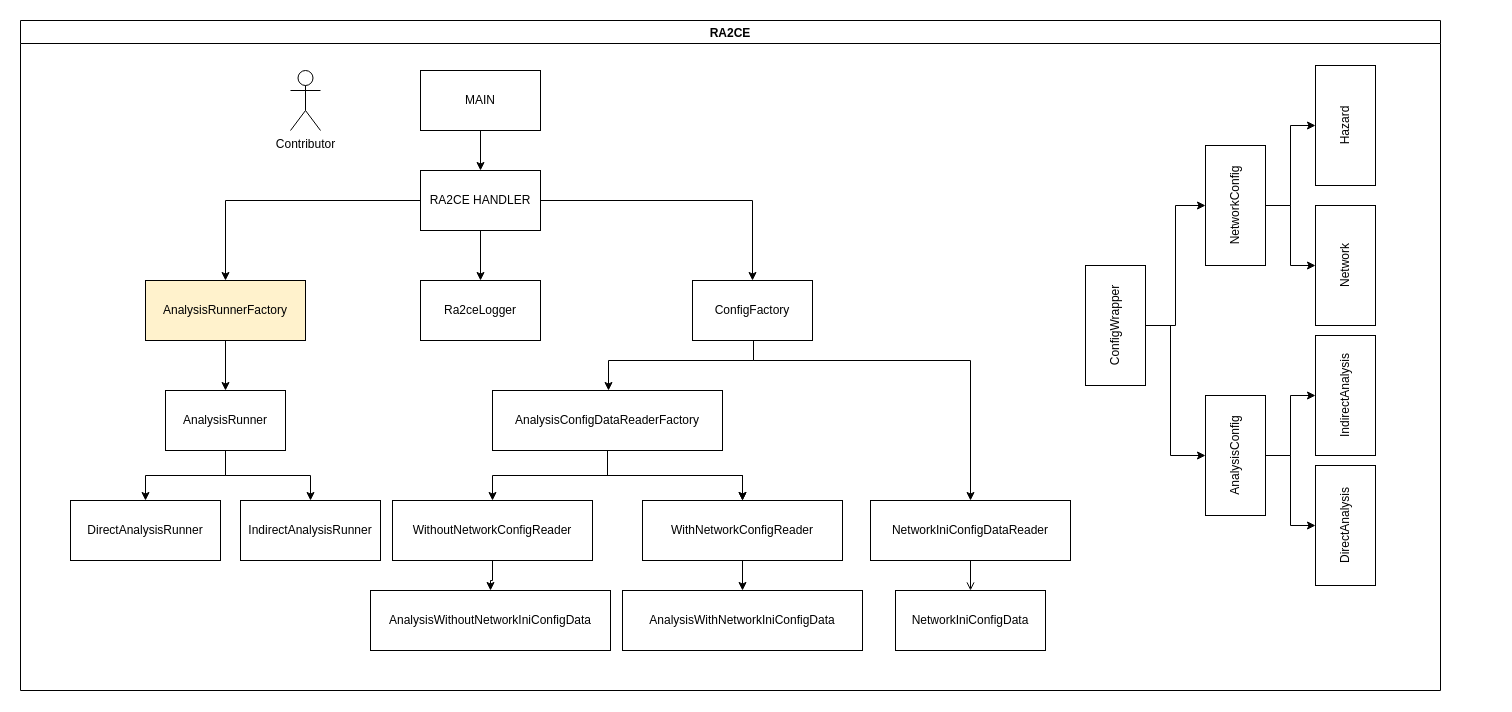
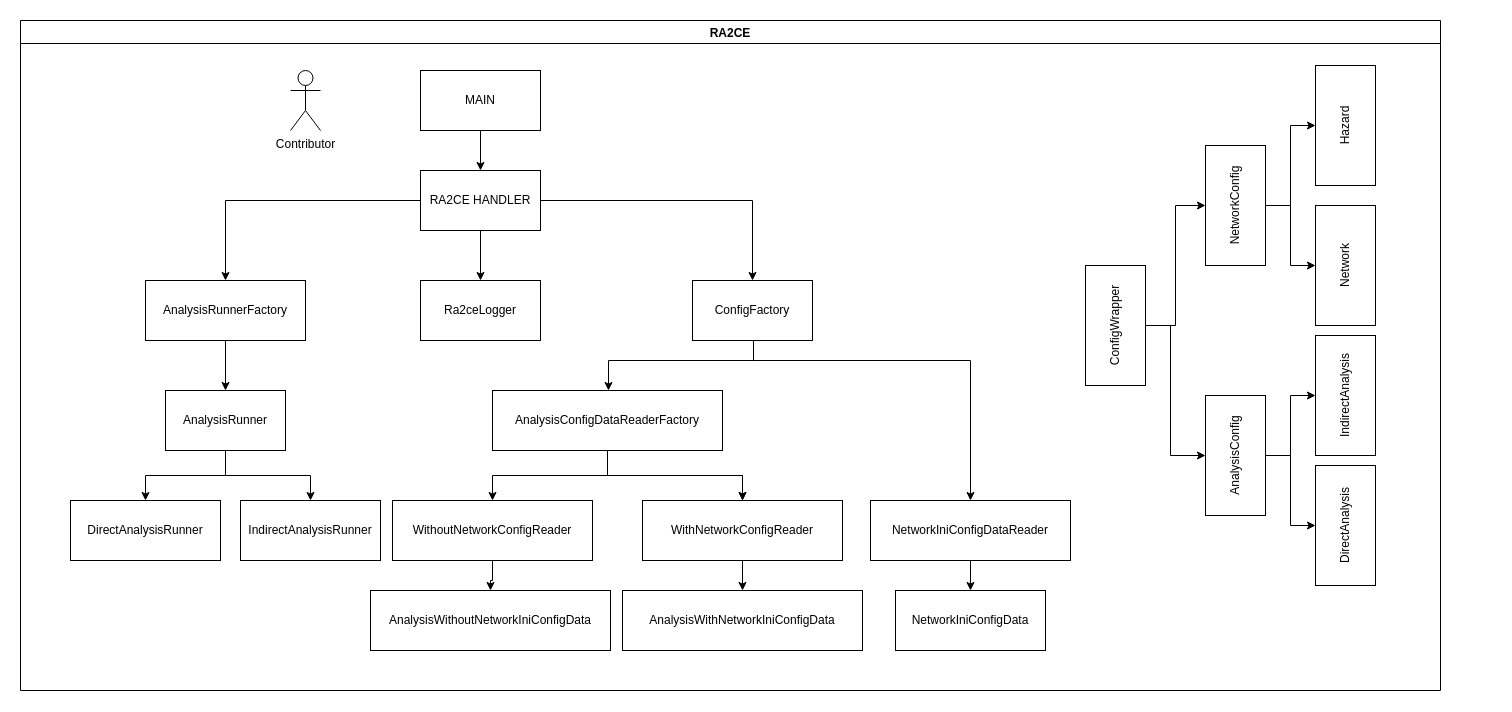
- <mxCell id="40" value="AnalysisRunnerFactory" style="whiteSpace=wrap;html=1;rounded=0;rotation=0;fillColor=#fff2cc;" vertex="1" parent="39"><mxGeometry x="75" width="160" height="60" as="geometry" /></mxCell>
+ <mxCell id="40" value="AnalysisRunnerFactory" style="whiteSpace=wrap;html=1;rounded=0;rotation=0;" vertex="1" parent="39"><mxGeometry x="75" width="160" height="60" as="geometry" /></mxCell>
- <mxCell id="50" style="edgeStyle=orthogonalEdgeStyle;rounded=0;orthogonalLoop=1;jettySize=auto;html=1;endArrow=open;" edge="1" parent="47" source="49" target="48"><mxGeometry relative="1" as="geometry" /></mxCell>
+ <mxCell id="50" style="edgeStyle=orthogonalEdgeStyle;rounded=0;orthogonalLoop=1;jettySize=auto;html=1;" edge="1" parent="47" source="49" target="48"><mxGeometry relative="1" as="geometry" /></mxCell>
